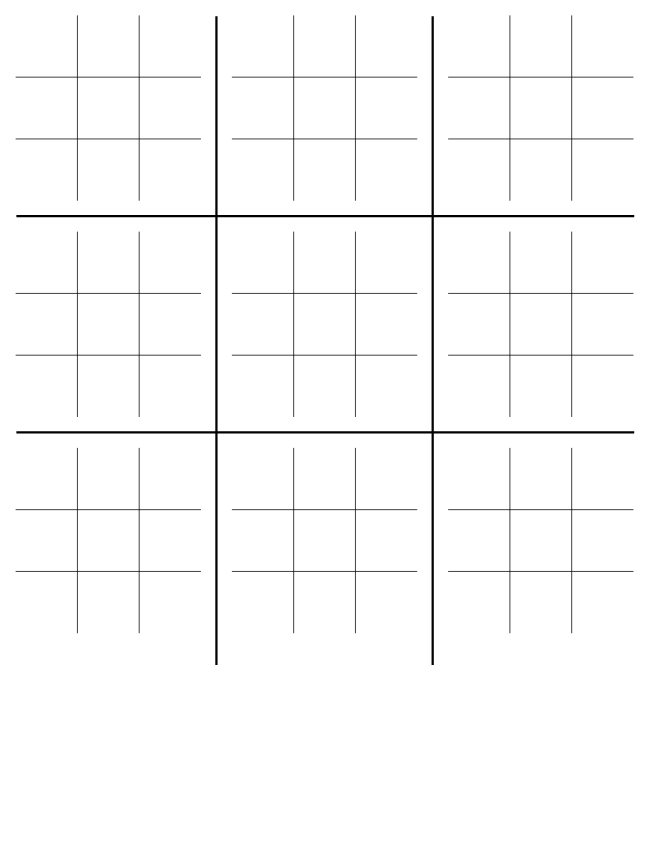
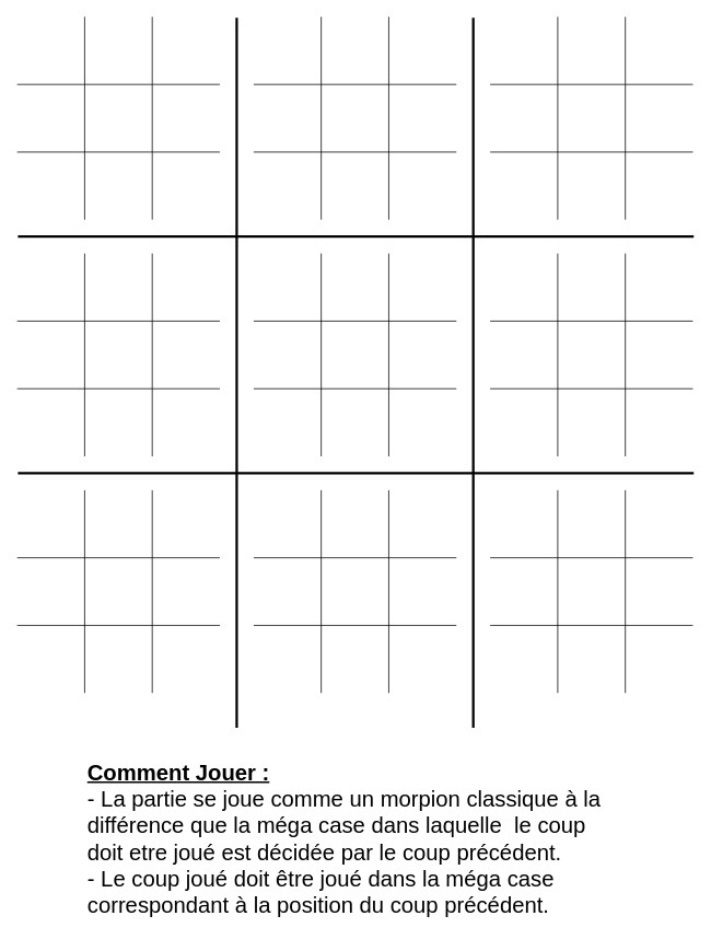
+ <mxCell id="55" value="&lt;div align=&quot;left&quot;&gt;&lt;b&gt;&lt;font style=&quot;font-size: 27px;&quot;&gt;&lt;u&gt;Comment Jouer :&lt;/u&gt;&lt;/font&gt;&lt;/b&gt;&lt;/div&gt;&lt;div align=&quot;left&quot;&gt;&lt;font style=&quot;font-size: 27px;&quot;&gt;- La partie se joue comme un morpion classique à la différence que la méga case dans laquelle&amp;nbsp; le coup doit etre joué est décidée par le coup précédent.&lt;/font&gt;&lt;/div&gt;&lt;div align=&quot;left&quot;&gt;&lt;font style=&quot;font-size: 27px;&quot;&gt;&lt;font&gt;- Le coup joué doit être joué dans la méga case correspondant à la position du coup précédent.&lt;/font&gt;&lt;font&gt;&lt;font&gt;&lt;br&gt;&lt;/font&gt;&lt;/font&gt;&lt;/font&gt;&lt;/div&gt;" style="text;html=1;align=left;verticalAlign=middle;whiteSpace=wrap;rounded=0;" vertex="1" parent="1"><mxGeometry x="104" y="922" width="660" height="200" as="geometry" /></mxCell>
